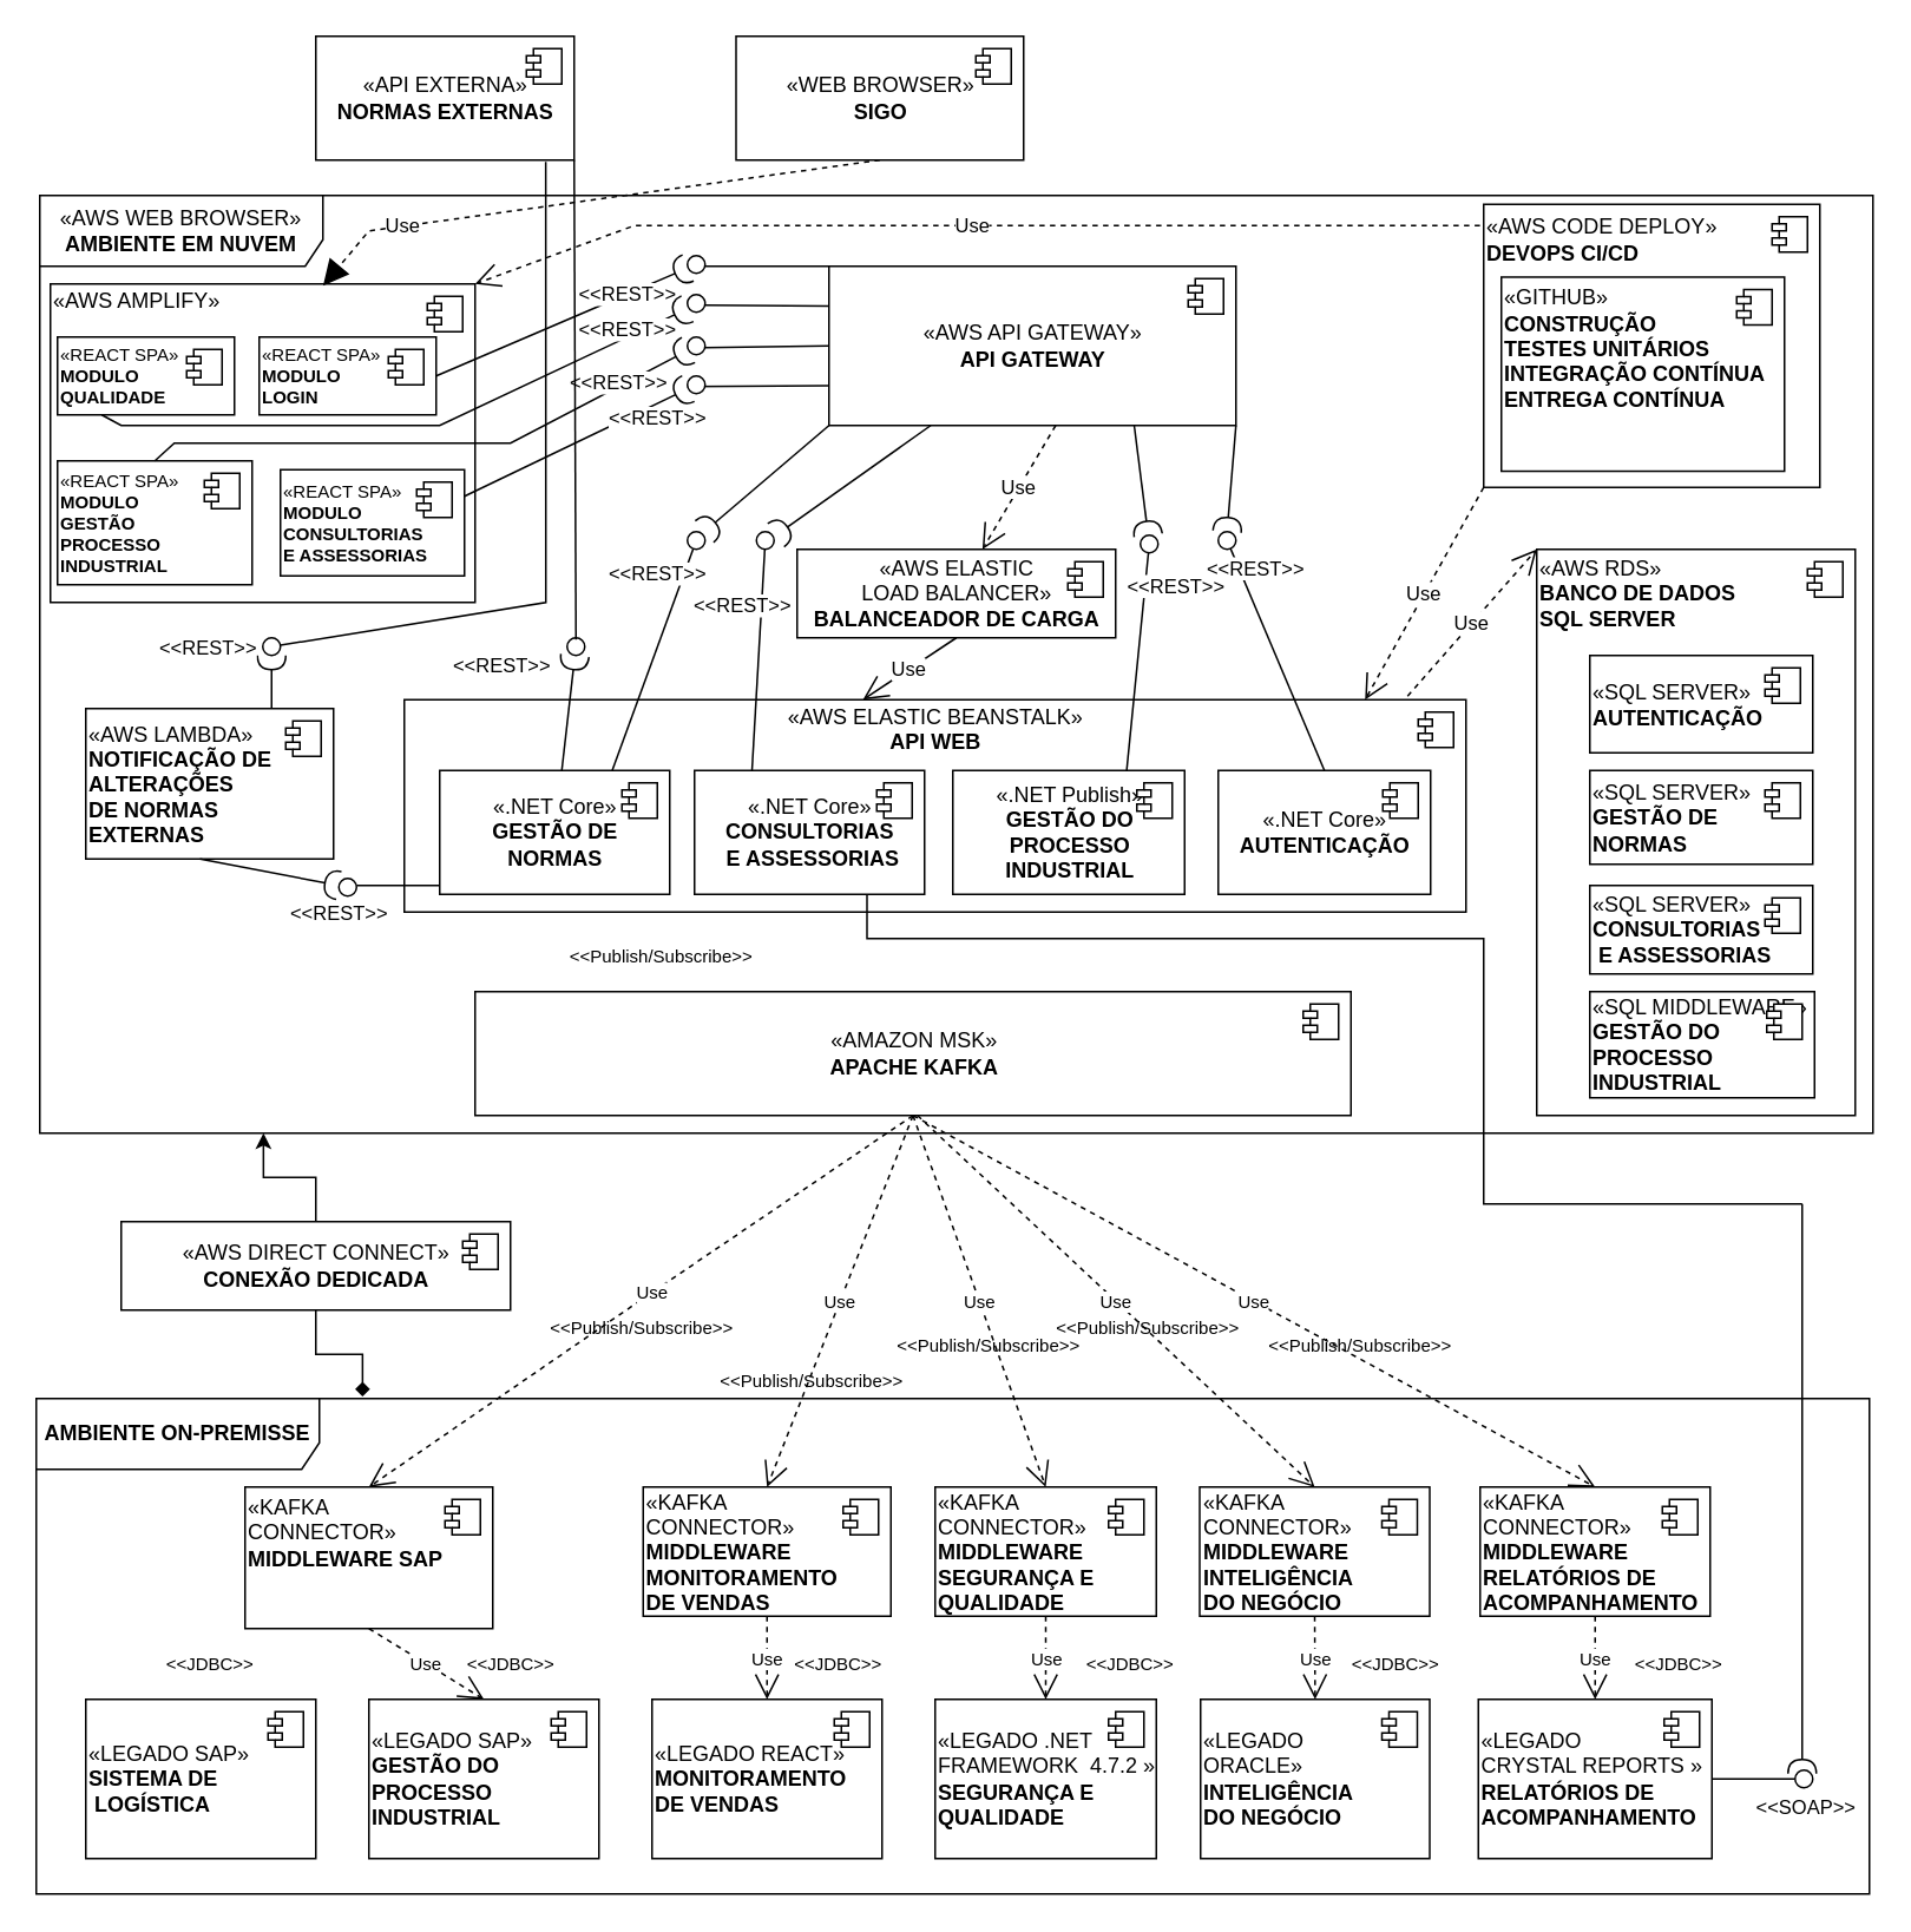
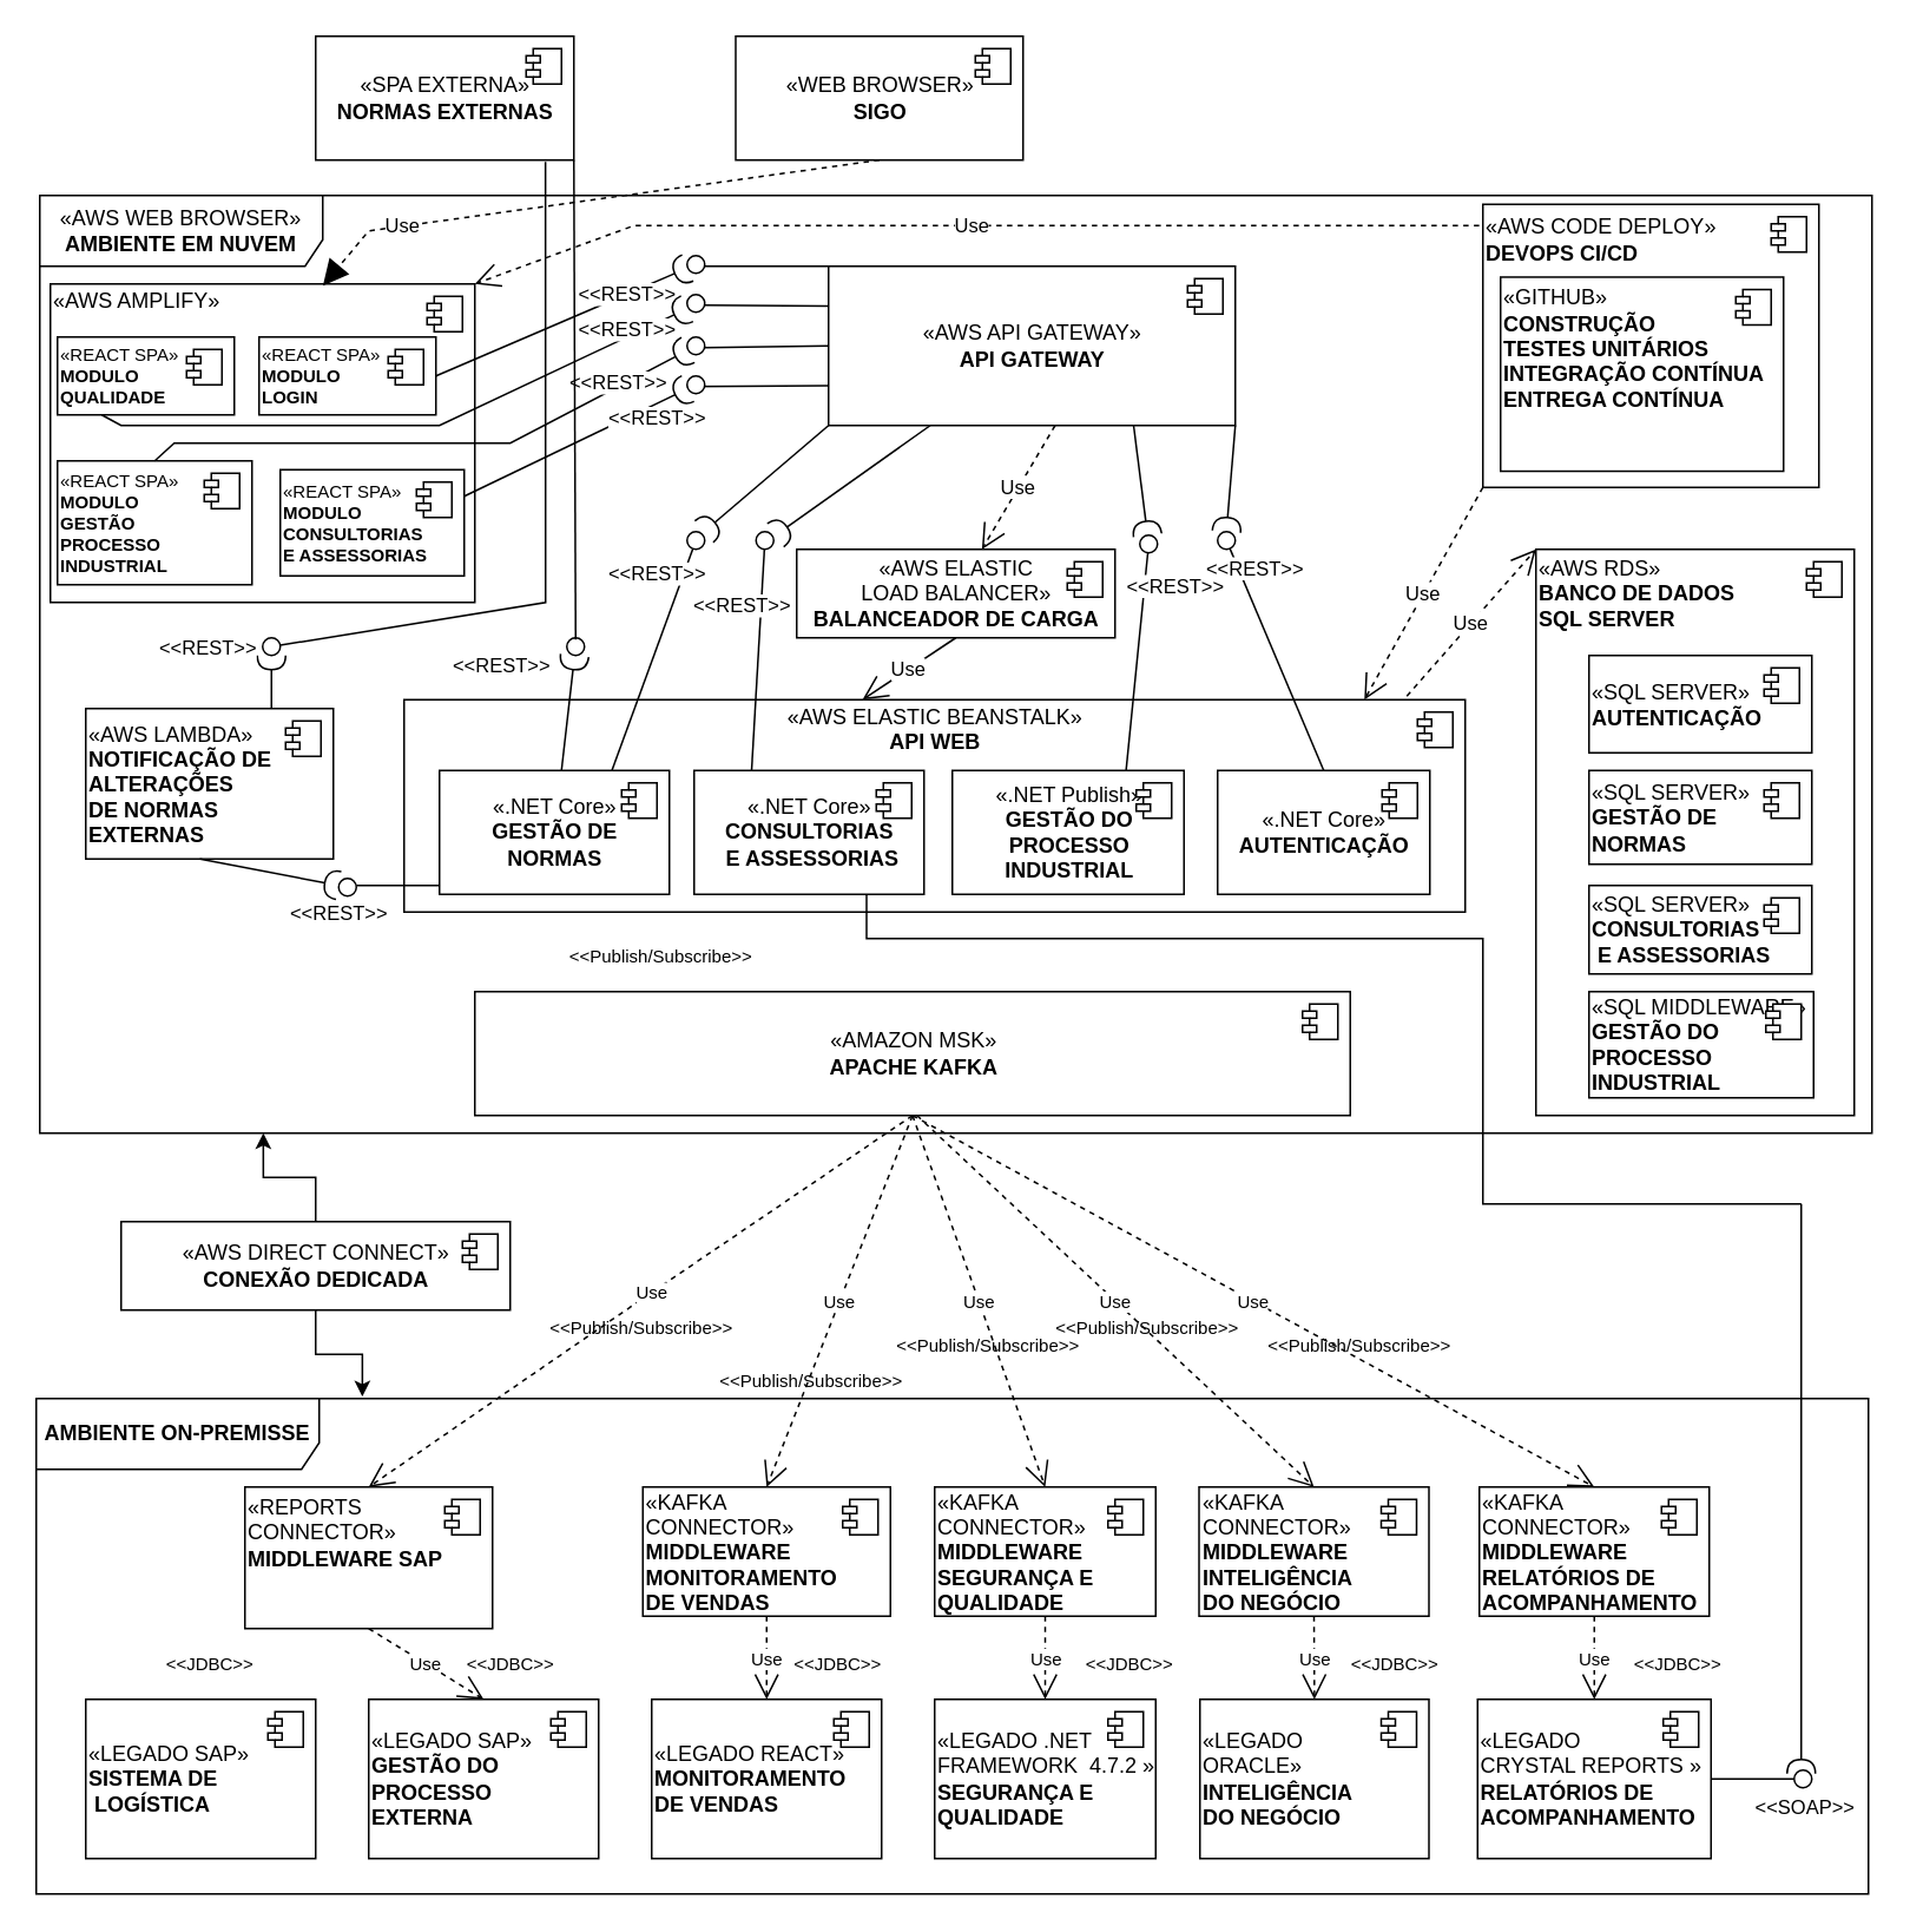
- <mxCell id="47" value="«API EXTERNA»&lt;br&gt;&lt;b&gt;NORMAS EXTERNAS&lt;/b&gt;" style="html=1;dropTarget=0;" vertex="1" parent="1"><mxGeometry x="178" y="20" width="146" height="70" as="geometry" /></mxCell>
+ <mxCell id="47" value="«SPA EXTERNA»&lt;br&gt;&lt;b&gt;NORMAS EXTERNAS&lt;/b&gt;" style="html=1;dropTarget=0;" vertex="1" parent="1"><mxGeometry x="178" y="20" width="146" height="70" as="geometry" /></mxCell>
- <mxCell id="57" style="edgeStyle=orthogonalEdgeStyle;rounded=0;orthogonalLoop=1;jettySize=auto;html=1;entryX=0.178;entryY=-0.004;entryDx=0;entryDy=0;entryPerimeter=0;endArrow=diamond;endFill=1;strokeColor=#000000;" edge="1" parent="1" source="58" target="36"><mxGeometry relative="1" as="geometry" /></mxCell>
+ <mxCell id="57" style="edgeStyle=orthogonalEdgeStyle;rounded=0;orthogonalLoop=1;jettySize=auto;html=1;entryX=0.178;entryY=-0.004;entryDx=0;entryDy=0;entryPerimeter=0;endArrow=classic;endFill=1;strokeColor=#000000;" edge="1" parent="1" source="58" target="36"><mxGeometry relative="1" as="geometry" /></mxCell>
- <mxCell id="70" value="«KAFKA &lt;br&gt;CONNECTOR»&lt;br&gt;&lt;b&gt;MIDDLEWARE&amp;nbsp;SAP&lt;/b&gt;" style="html=1;dropTarget=0;align=left;spacingTop=-28;" vertex="1" parent="1"><mxGeometry x="138" y="840" width="140" height="80" as="geometry" /></mxCell>
+ <mxCell id="70" value="«REPORTS &lt;br&gt;CONNECTOR»&lt;br&gt;&lt;b&gt;MIDDLEWARE&amp;nbsp;SAP&lt;/b&gt;" style="html=1;dropTarget=0;align=left;spacingTop=-28;" vertex="1" parent="1"><mxGeometry x="138" y="840" width="140" height="80" as="geometry" /></mxCell>
- <mxCell id="60" value="«LEGADO SAP»&lt;br&gt;&lt;b&gt;GESTÃO DO &lt;br&gt;PROCESSO &lt;br&gt;INDUSTRIAL&lt;/b&gt;" style="html=1;dropTarget=0;align=left;" vertex="1" parent="1"><mxGeometry x="208" y="960" width="130" height="90" as="geometry" /></mxCell>
+ <mxCell id="60" value="«LEGADO SAP»&lt;br&gt;&lt;b&gt;GESTÃO DO &lt;br&gt;PROCESSO &lt;br&gt;EXTERNA&lt;/b&gt;" style="html=1;dropTarget=0;align=left;" vertex="1" parent="1"><mxGeometry x="208" y="960" width="130" height="90" as="geometry" /></mxCell>
